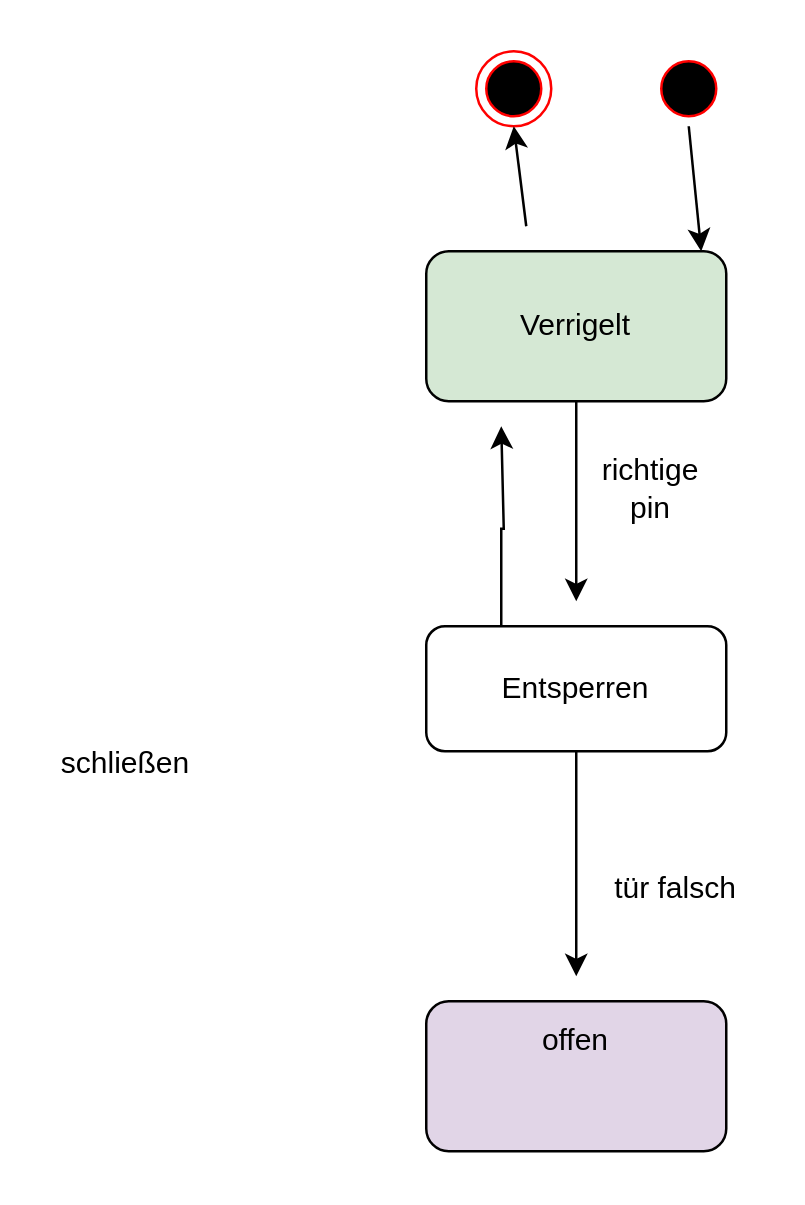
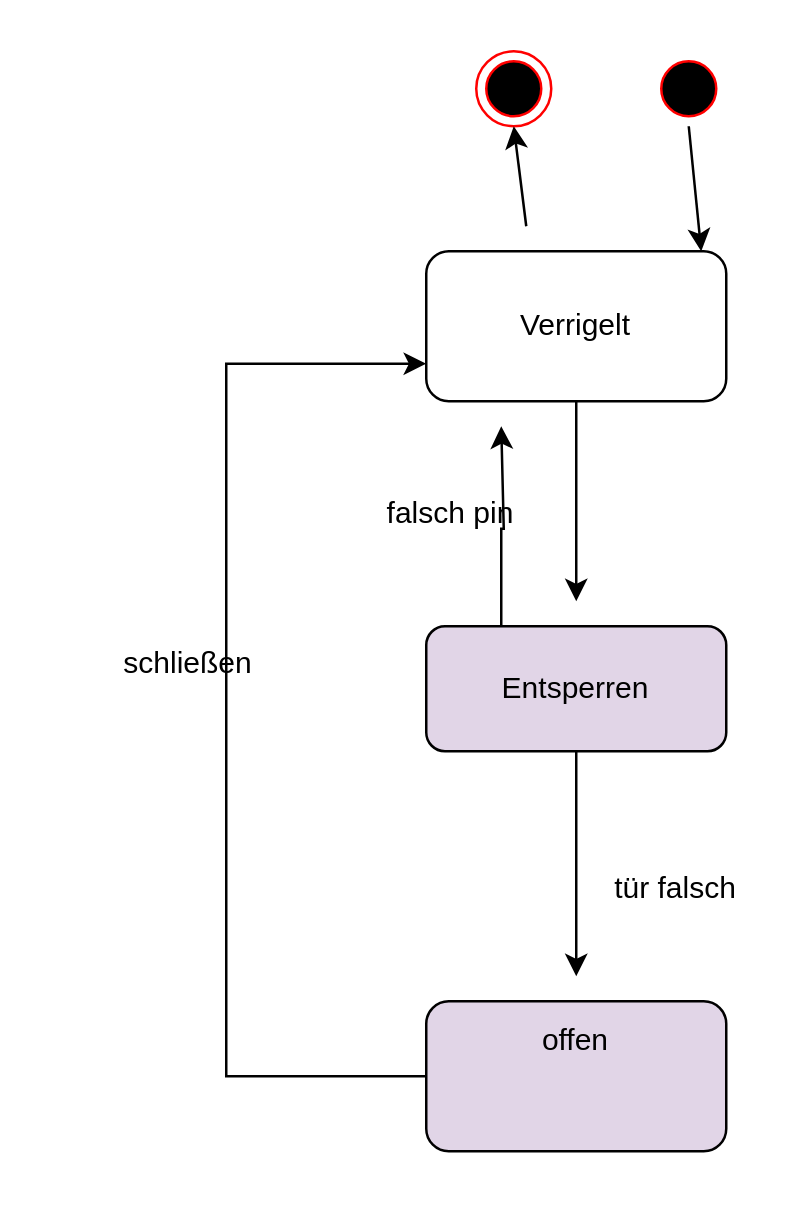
- <mxCell id="5" value="Verrigelt" style="rounded=1;whiteSpace=wrap;html=1;fillColor=#d5e8d4;" vertex="1" parent="1"><mxGeometry x="170" y="100" width="120" height="60" as="geometry" /></mxCell>
+ <mxCell id="5" value="Verrigelt" style="rounded=1;whiteSpace=wrap;html=1;" vertex="1" parent="1"><mxGeometry x="170" y="100" width="120" height="60" as="geometry" /></mxCell>
- <mxCell id="13" value="richtige pin" style="text;html=1;align=center;verticalAlign=middle;whiteSpace=wrap;rounded=0;" vertex="1" parent="1"><mxGeometry x="230" y="180" width="60" height="30" as="geometry" /></mxCell>
+ <mxCell id="14" value="falsch pin" style="text;html=1;align=center;verticalAlign=middle;whiteSpace=wrap;rounded=0;" vertex="1" parent="1"><mxGeometry x="150" y="190" width="60" height="30" as="geometry" /></mxCell>
- <mxCell id="10" value="Entsperren" style="rounded=1;whiteSpace=wrap;html=1;" vertex="1" parent="1"><mxGeometry x="170" y="250" width="120" height="50" as="geometry" /></mxCell>
+ <mxCell id="10" value="Entsperren" style="rounded=1;whiteSpace=wrap;html=1;fillColor=#e1d5e7;" vertex="1" parent="1"><mxGeometry x="170" y="250" width="120" height="50" as="geometry" /></mxCell>
+ <mxCell id="11" style="edgeStyle=orthogonalEdgeStyle;rounded=0;orthogonalLoop=1;jettySize=auto;html=1;entryX=0;entryY=0.75;entryDx=0;entryDy=0;" edge="1" parent="1" source="12" target="5"><mxGeometry relative="1" as="geometry"><Array as="points"><mxPoint x="90" y="430" /><mxPoint x="90" y="145" /></Array></mxGeometry></mxCell>
- <mxCell id="16" value="schließen" style="text;html=1;align=center;verticalAlign=middle;whiteSpace=wrap;rounded=0;" vertex="1" parent="1"><mxGeometry x="20" y="290" width="60" height="30" as="geometry" /></mxCell>
+ <mxCell id="16" value="schließen" style="text;html=1;align=center;verticalAlign=middle;whiteSpace=wrap;rounded=0;" vertex="1" parent="1"><mxGeometry x="45" y="250" width="60" height="30" as="geometry" /></mxCell>
